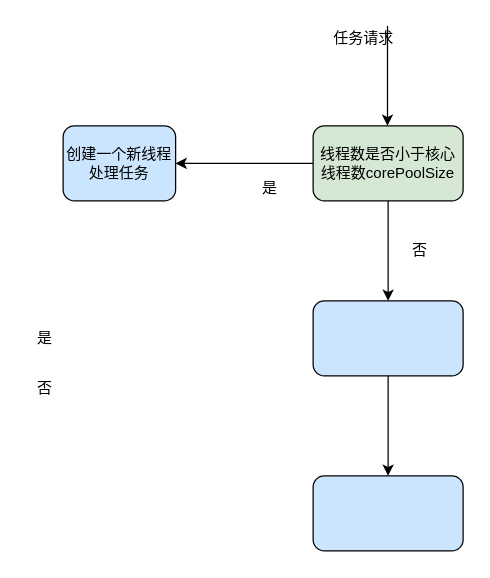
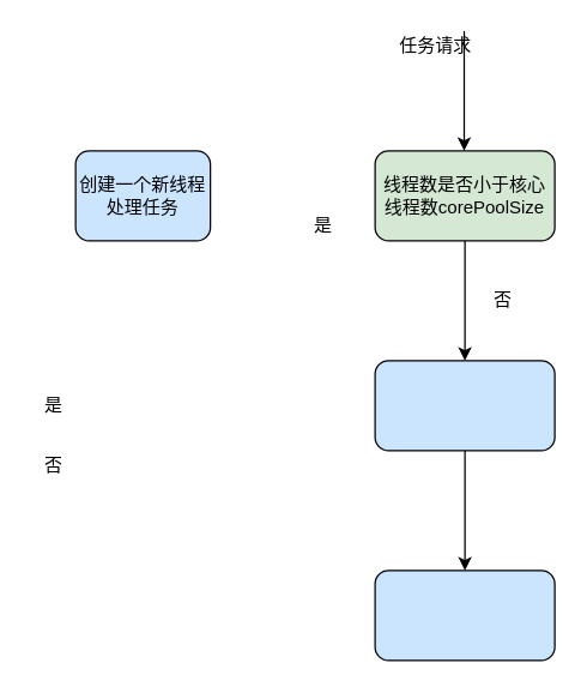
- <mxCell id="3" value="" style="edgeStyle=orthogonalEdgeStyle;rounded=0;orthogonalLoop=1;jettySize=auto;html=1;" edge="1" parent="1" source="4" target="5"><mxGeometry relative="1" as="geometry" /></mxCell>
